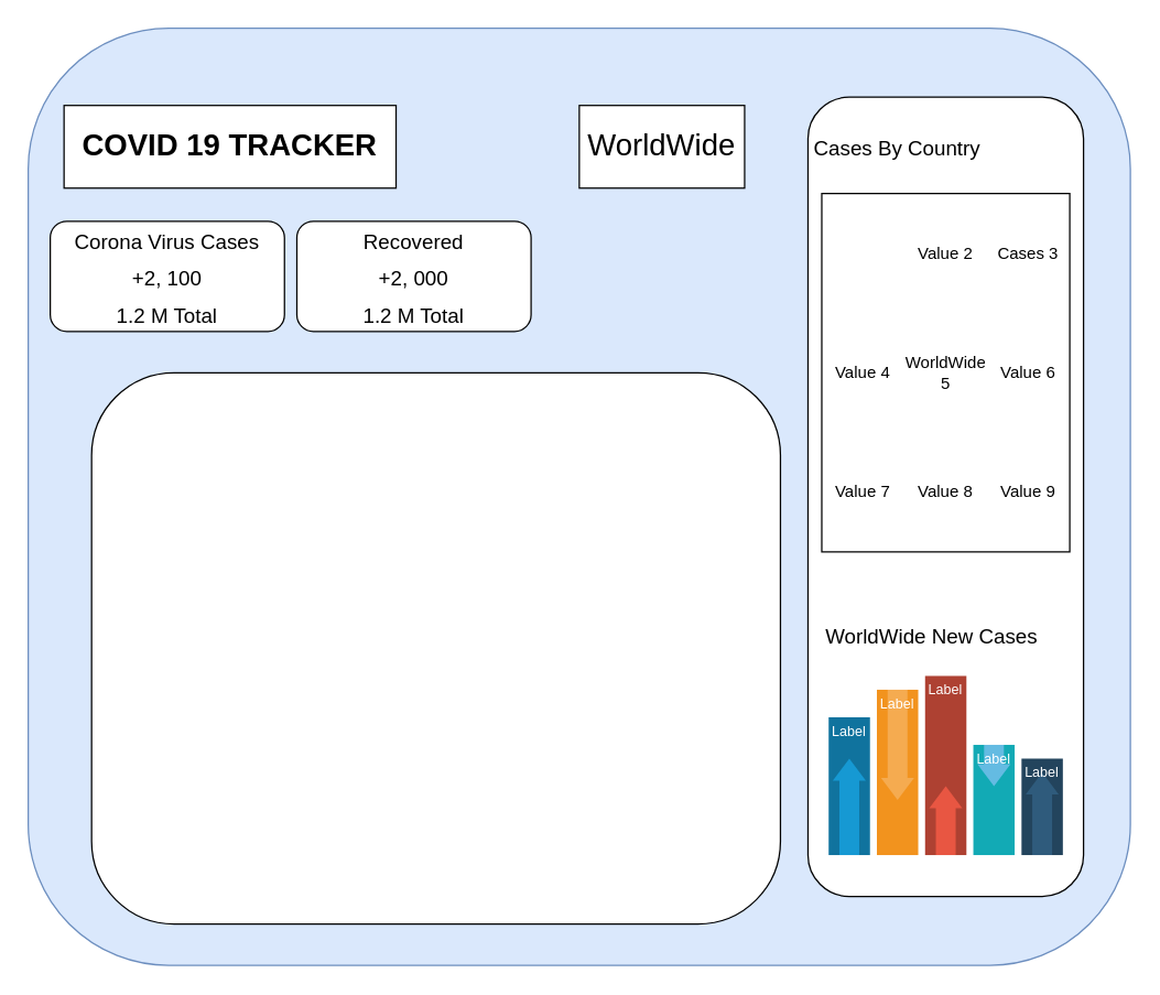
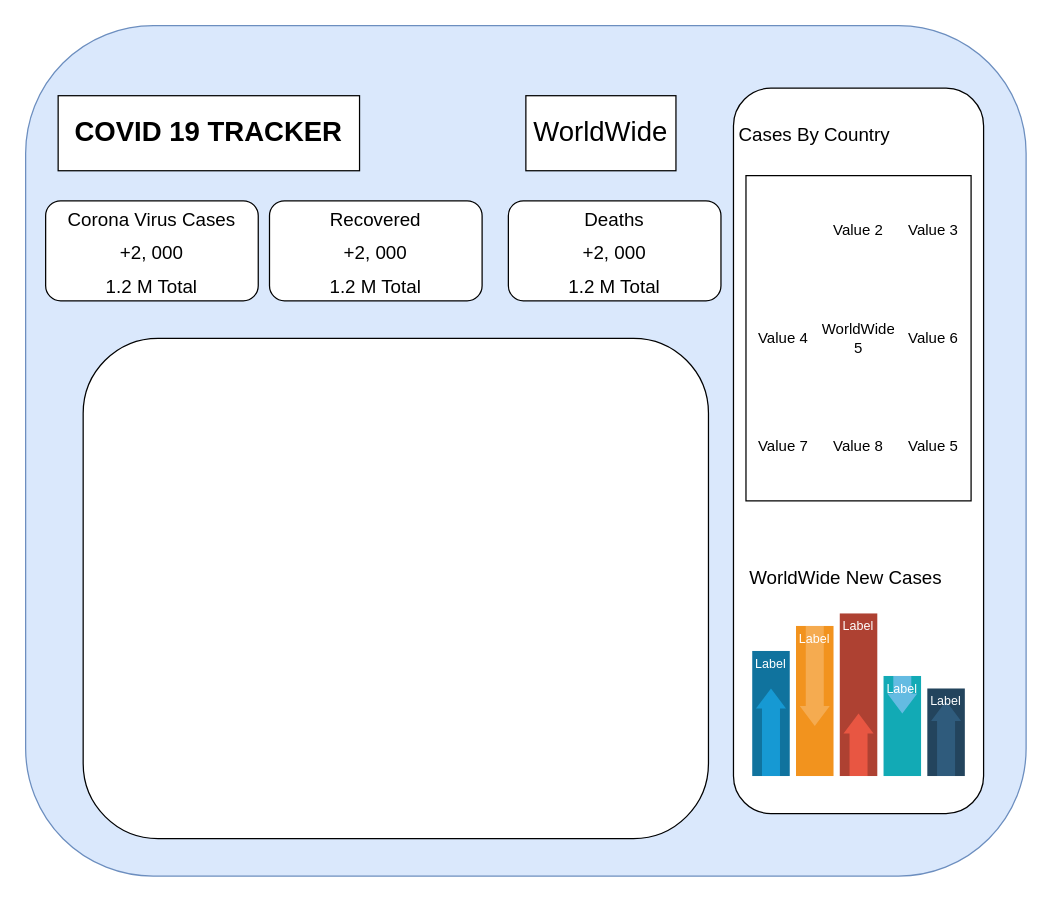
- <mxCell id="31" value="Cases 3" style="shape=partialRectangle;html=1;whiteSpace=wrap;connectable=0;fillColor=none;top=0;left=0;bottom=0;right=0;overflow=hidden;" vertex="1" parent="29"><mxGeometry x="120" width="60" height="87" as="geometry" /></mxCell>
+ <mxCell id="31" value="Value 3" style="shape=partialRectangle;html=1;whiteSpace=wrap;connectable=0;fillColor=none;top=0;left=0;bottom=0;right=0;overflow=hidden;" vertex="1" parent="29"><mxGeometry x="120" width="60" height="87" as="geometry" /></mxCell>
- <mxCell id="5" value="&lt;font style=&quot;font-size: 15px&quot;&gt;&lt;br&gt;Corona Virus Cases&lt;br&gt;+2, 100&lt;br&gt;1.2 M Total&lt;br&gt;&lt;br&gt;&lt;/font&gt;" style="rounded=1;whiteSpace=wrap;html=1;fontSize=22;" vertex="1" parent="1"><mxGeometry x="36" y="160" width="170" height="80" as="geometry" /></mxCell>
+ <mxCell id="5" value="&lt;font style=&quot;font-size: 15px&quot;&gt;&lt;br&gt;Corona Virus Cases&lt;br&gt;+2, 000&lt;br&gt;1.2 M Total&lt;br&gt;&lt;br&gt;&lt;/font&gt;" style="rounded=1;whiteSpace=wrap;html=1;fontSize=22;" vertex="1" parent="1"><mxGeometry x="36" y="160" width="170" height="80" as="geometry" /></mxCell>
+ <mxCell id="7" value="&lt;font style=&quot;font-size: 15px&quot;&gt;&lt;br&gt;Deaths&lt;br&gt;+2, 000&lt;br&gt;1.2 M Total&lt;br&gt;&lt;br&gt;&lt;/font&gt;" style="rounded=1;whiteSpace=wrap;html=1;fontSize=22;" vertex="1" parent="1"><mxGeometry x="406" y="160" width="170" height="80" as="geometry" /></mxCell>
- <mxCell id="39" value="Value 9" style="shape=partialRectangle;html=1;whiteSpace=wrap;connectable=0;fillColor=none;top=0;left=0;bottom=0;right=0;overflow=hidden;" vertex="1" parent="36"><mxGeometry x="120" width="60" height="87" as="geometry" /></mxCell>
+ <mxCell id="39" value="Value 5" style="shape=partialRectangle;html=1;whiteSpace=wrap;connectable=0;fillColor=none;top=0;left=0;bottom=0;right=0;overflow=hidden;" vertex="1" parent="36"><mxGeometry x="120" width="60" height="87" as="geometry" /></mxCell>
